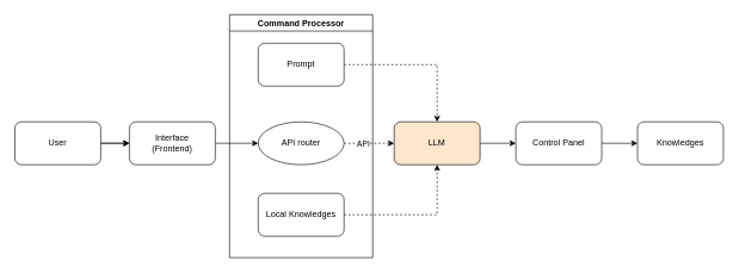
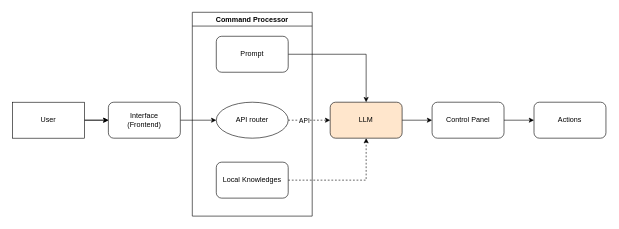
- <mxCell id="17" style="edgeStyle=orthogonalEdgeStyle;rounded=0;orthogonalLoop=1;jettySize=auto;html=1;entryX=0.5;entryY=0;entryDx=0;entryDy=0;dashed=1;" parent="1" source="18" target="12" edge="1"><mxGeometry relative="1" as="geometry" /></mxCell>
+ <mxCell id="17" style="edgeStyle=orthogonalEdgeStyle;rounded=0;orthogonalLoop=1;jettySize=auto;html=1;entryX=0.5;entryY=0;entryDx=0;entryDy=0;" parent="1" source="18" target="12" edge="1"><mxGeometry relative="1" as="geometry" /></mxCell>
- <mxCell id="4" value="User" style="rounded=1;whiteSpace=wrap;html=1;" parent="1" vertex="1"><mxGeometry x="20" y="170" width="120" height="60" as="geometry" /></mxCell>
+ <mxCell id="4" value="User" style="whiteSpace=wrap;html=1;rounded=0;" parent="1" vertex="1"><mxGeometry x="20" y="170" width="120" height="60" as="geometry" /></mxCell>
- <mxCell id="13" value="Knowledges" style="rounded=1;whiteSpace=wrap;html=1;" parent="1" vertex="1"><mxGeometry x="890" y="170" width="120" height="60" as="geometry" /></mxCell>
+ <mxCell id="13" value="Actions" style="rounded=1;whiteSpace=wrap;html=1;" parent="1" vertex="1"><mxGeometry x="890" y="170" width="120" height="60" as="geometry" /></mxCell>
